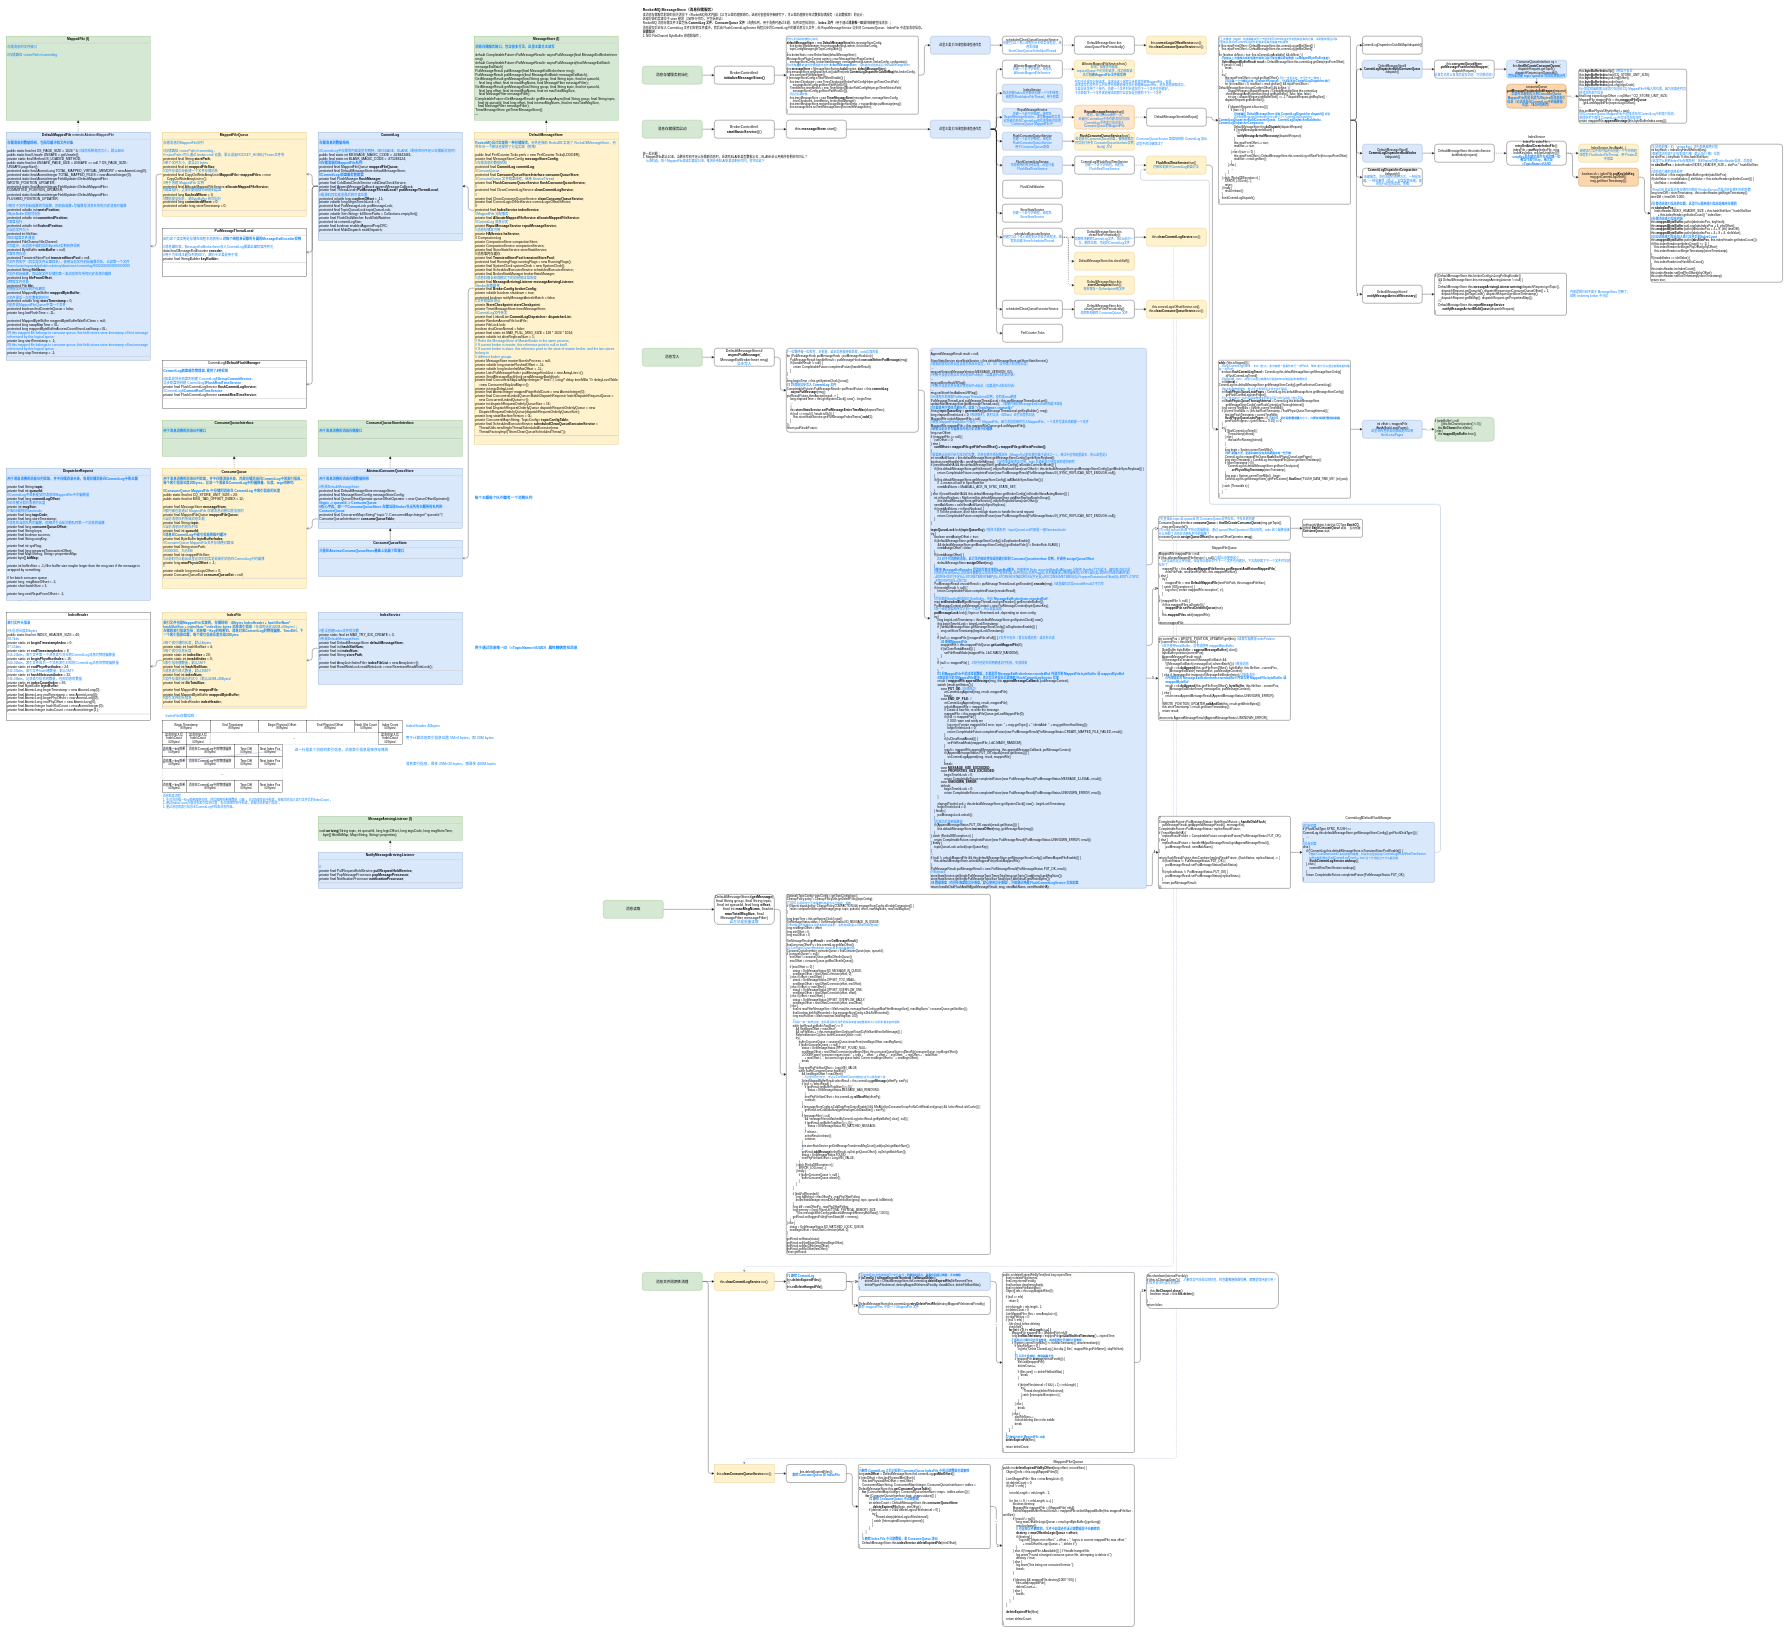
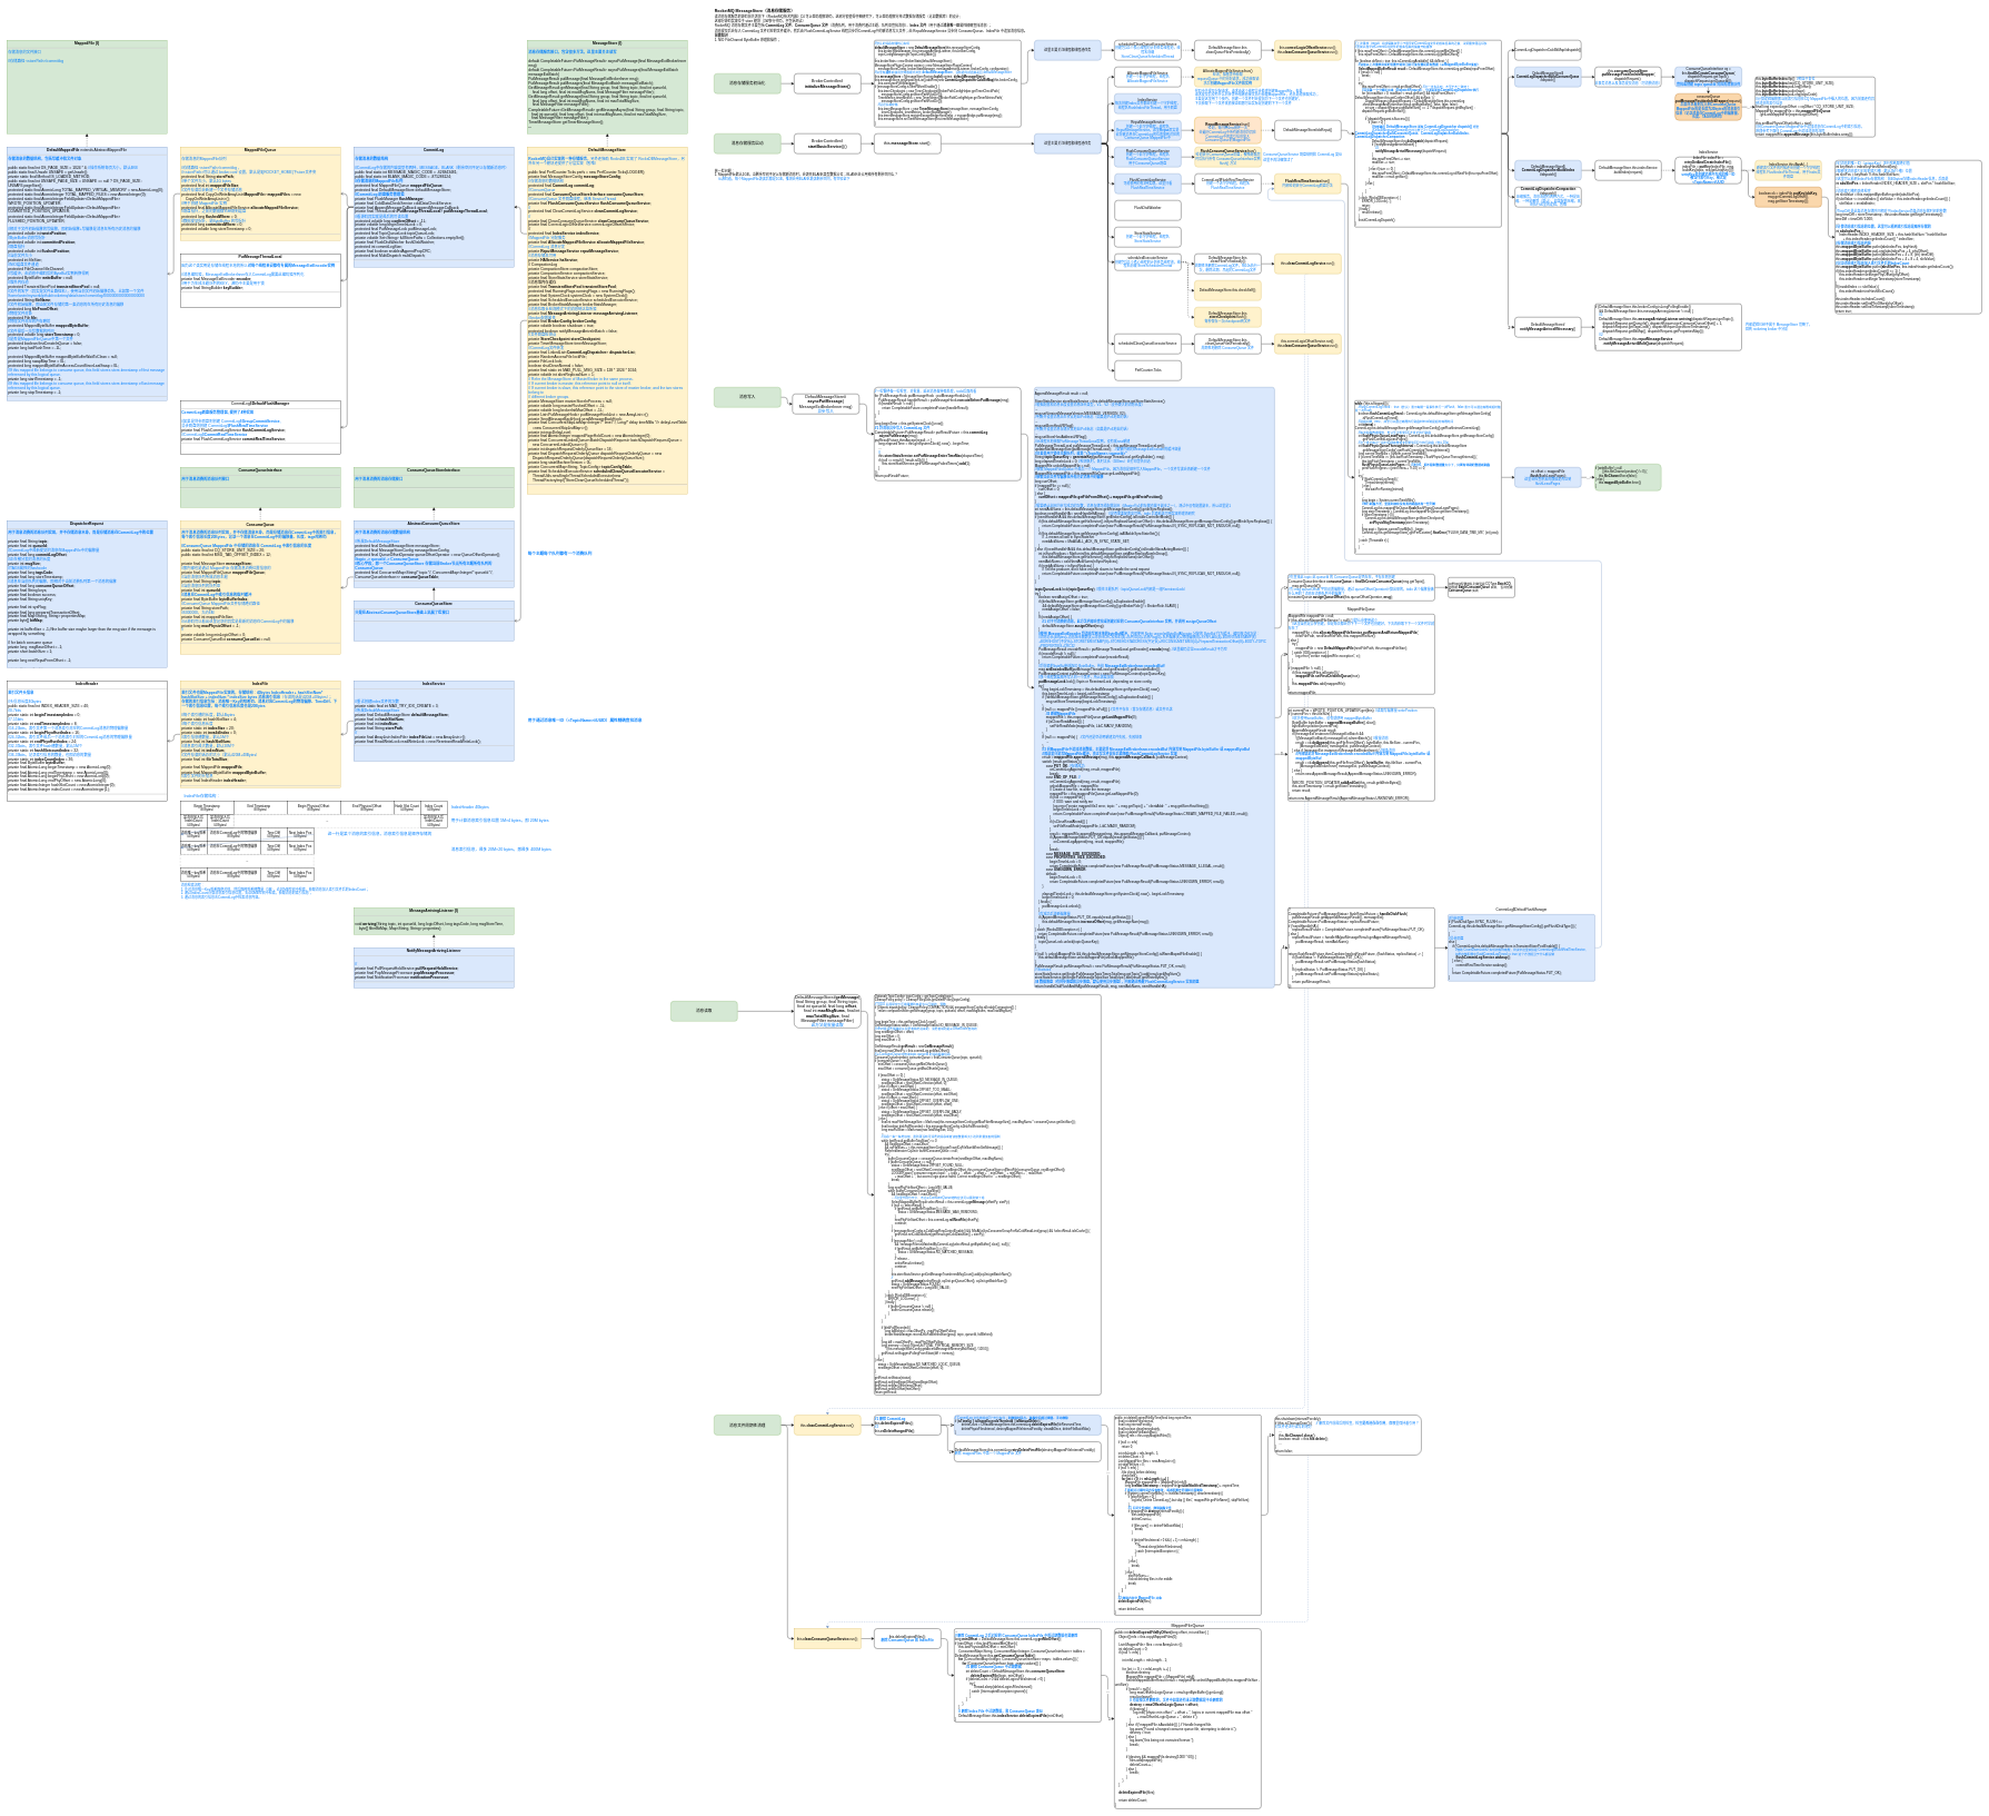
- <mxCell id="90" value="&lt;div style=&quot;font-size: 10px;&quot;&gt;&lt;br&gt;&lt;/div&gt;&lt;div style=&quot;font-size: 10px;&quot;&gt;scheduledExecutorService&lt;br style=&quot;font-size: 10px;&quot;&gt;&lt;/div&gt;&lt;div style=&quot;&quot;&gt;&lt;div style=&quot;&quot;&gt;&lt;font style=&quot;&quot; color=&quot;#007fff&quot;&gt;&lt;div&gt;创建包含1个核心线程的计划任务线程池，线程名前缀 StoreScheduledThread&lt;/div&gt;&lt;/font&gt;&lt;/div&gt;&lt;div style=&quot;font-size: 10px;&quot;&gt;&lt;br&gt;&lt;/div&gt;&lt;/div&gt;" style="rounded=1;whiteSpace=wrap;html=1;fontSize=10;align=center;" parent="1" vertex="1"><mxGeometry x="3341" y="760" width="199" height="60" as="geometry" /></mxCell>
+ <mxCell id="90" value="&lt;div style=&quot;font-size: 10px;&quot;&gt;&lt;br&gt;&lt;/div&gt;&lt;div style=&quot;font-size: 10px;&quot;&gt;scheduledExecutorService&lt;br style=&quot;font-size: 10px;&quot;&gt;&lt;/div&gt;&lt;div style=&quot;&quot;&gt;&lt;div style=&quot;&quot;&gt;&lt;font style=&quot;&quot; color=&quot;#007fff&quot;&gt;&lt;div&gt;创建包含1个核心线程的计划任务线程池，线程名前缀 StoreScheduledThread&lt;/div&gt;&lt;/font&gt;&lt;/div&gt;&lt;div style=&quot;font-size: 10px;&quot;&gt;&lt;br&gt;&lt;/div&gt;&lt;/div&gt;" style="rounded=1;whiteSpace=wrap;html=1;fontSize=10;align=center;" parent="1" vertex="1"><mxGeometry x="3341" y="760" width="199" height="50" as="geometry" /></mxCell>
- <mxCell id="62" value="&lt;p style=&quot;margin: 4px 0px 0px; text-align: center;&quot;&gt;&lt;b&gt;PutMessageThreadLocal&lt;/b&gt;&lt;br&gt;&lt;/p&gt;&lt;hr style=&quot;font-size: 11px;&quot;&gt;&lt;p style=&quot;margin: 0px 0px 0px 4px;&quot;&gt;&lt;font color=&quot;#007fff&quot;&gt;因为这个类实例是存储在线程本地的所以&lt;b&gt;对每个线程来说都有专属的MessageExtEncoder实例&lt;/b&gt;&lt;/font&gt;&lt;/p&gt;&lt;p style=&quot;margin: 0px 0px 0px 4px;&quot;&gt;&lt;font color=&quot;#007fff&quot;&gt;&lt;br&gt;&lt;/font&gt;&lt;/p&gt;&lt;p style=&quot;margin: 0px 0px 0px 4px;&quot;&gt;&lt;font color=&quot;#007fff&quot;&gt;//消息编码器，MessageExtBrokerInner存入CommitLog需要此编码器序列化&lt;/font&gt;&lt;/p&gt;&lt;p style=&quot;margin: 0px 0px 0px 4px;&quot;&gt;data final MessageExtEncoder &lt;b&gt;encoder&lt;/b&gt;;&lt;/p&gt;&lt;p style=&quot;margin: 0px 0px 0px 4px;&quot;&gt;&lt;font color=&quot;#007fff&quot;&gt;//用于为生成主题队列的KEY，源码中主要是用于锁&lt;/font&gt;&lt;/p&gt;&lt;p style=&quot;margin: 0px 0px 0px 4px;&quot;&gt;private final StringBuilder &lt;b&gt;keyBuilder&lt;/b&gt;;&lt;/p&gt;&lt;hr style=&quot;font-size: 11px;&quot;&gt;&lt;p style=&quot;margin: 0px 0px 0px 4px; font-size: 11px;&quot;&gt;&lt;br&gt;&lt;/p&gt;" style="verticalAlign=top;align=left;overflow=fill;fontSize=11;fontFamily=Helvetica;html=1;whiteSpace=wrap;" parent="1" vertex="1"><mxGeometry x="540" y="760" width="480" height="160" as="geometry" /></mxCell>
+ <mxCell id="62" value="&lt;p style=&quot;margin: 4px 0px 0px; text-align: center;&quot;&gt;&lt;b&gt;PutMessageThreadLocal&lt;/b&gt;&lt;br&gt;&lt;/p&gt;&lt;hr style=&quot;font-size: 11px;&quot;&gt;&lt;p style=&quot;margin: 0px 0px 0px 4px;&quot;&gt;&lt;font color=&quot;#007fff&quot;&gt;因为这个类实例是存储在线程本地的所以&lt;b&gt;对每个线程来说都有专属的MessageExtEncoder实例&lt;/b&gt;&lt;/font&gt;&lt;/p&gt;&lt;p style=&quot;margin: 0px 0px 0px 4px;&quot;&gt;&lt;font color=&quot;#007fff&quot;&gt;&lt;br&gt;&lt;/font&gt;&lt;/p&gt;&lt;p style=&quot;margin: 0px 0px 0px 4px;&quot;&gt;&lt;font color=&quot;#007fff&quot;&gt;//消息编码器，MessageExtBrokerInner存入CommitLog需要此编码器序列化&lt;/font&gt;&lt;/p&gt;&lt;p style=&quot;margin: 0px 0px 0px 4px;&quot;&gt;private final MessageExtEncoder &lt;b&gt;encoder&lt;/b&gt;;&lt;/p&gt;&lt;p style=&quot;margin: 0px 0px 0px 4px;&quot;&gt;&lt;font color=&quot;#007fff&quot;&gt;//用于为生成主题队列的KEY，源码中主要是用于锁&lt;/font&gt;&lt;/p&gt;&lt;p style=&quot;margin: 0px 0px 0px 4px;&quot;&gt;private final StringBuilder &lt;b&gt;keyBuilder&lt;/b&gt;;&lt;/p&gt;&lt;hr style=&quot;font-size: 11px;&quot;&gt;&lt;p style=&quot;margin: 0px 0px 0px 4px; font-size: 11px;&quot;&gt;&lt;br&gt;&lt;/p&gt;" style="verticalAlign=top;align=left;overflow=fill;fontSize=11;fontFamily=Helvetica;html=1;whiteSpace=wrap;" parent="1" vertex="1"><mxGeometry x="540" y="760" width="480" height="160" as="geometry" /></mxCell>
- <mxCell id="42" value="DefaultMessageStore#&lt;br&gt;&lt;b&gt;asyncPutMessage&lt;/b&gt;(&lt;br&gt;MessageExtBrokerInner msg)&lt;br&gt;&lt;font color=&quot;#007fff&quot;&gt;异步写入&lt;/font&gt;" style="rounded=1;whiteSpace=wrap;html=1;" parent="1" vertex="1"><mxGeometry x="2380" y="1160" width="200" height="60" as="geometry" /></mxCell>
+ <mxCell id="42" value="DefaultMessageStore#&lt;br&gt;&lt;b&gt;asyncPutMessage&lt;/b&gt;(&lt;br&gt;MessageExtBrokerInner msg)&lt;br&gt;&lt;font color=&quot;#007fff&quot;&gt;异步写入&lt;/font&gt;" style="rounded=1;whiteSpace=wrap;html=1;" parent="1" vertex="1"><mxGeometry x="2375" y="1180" width="200" height="60" as="geometry" /></mxCell>
